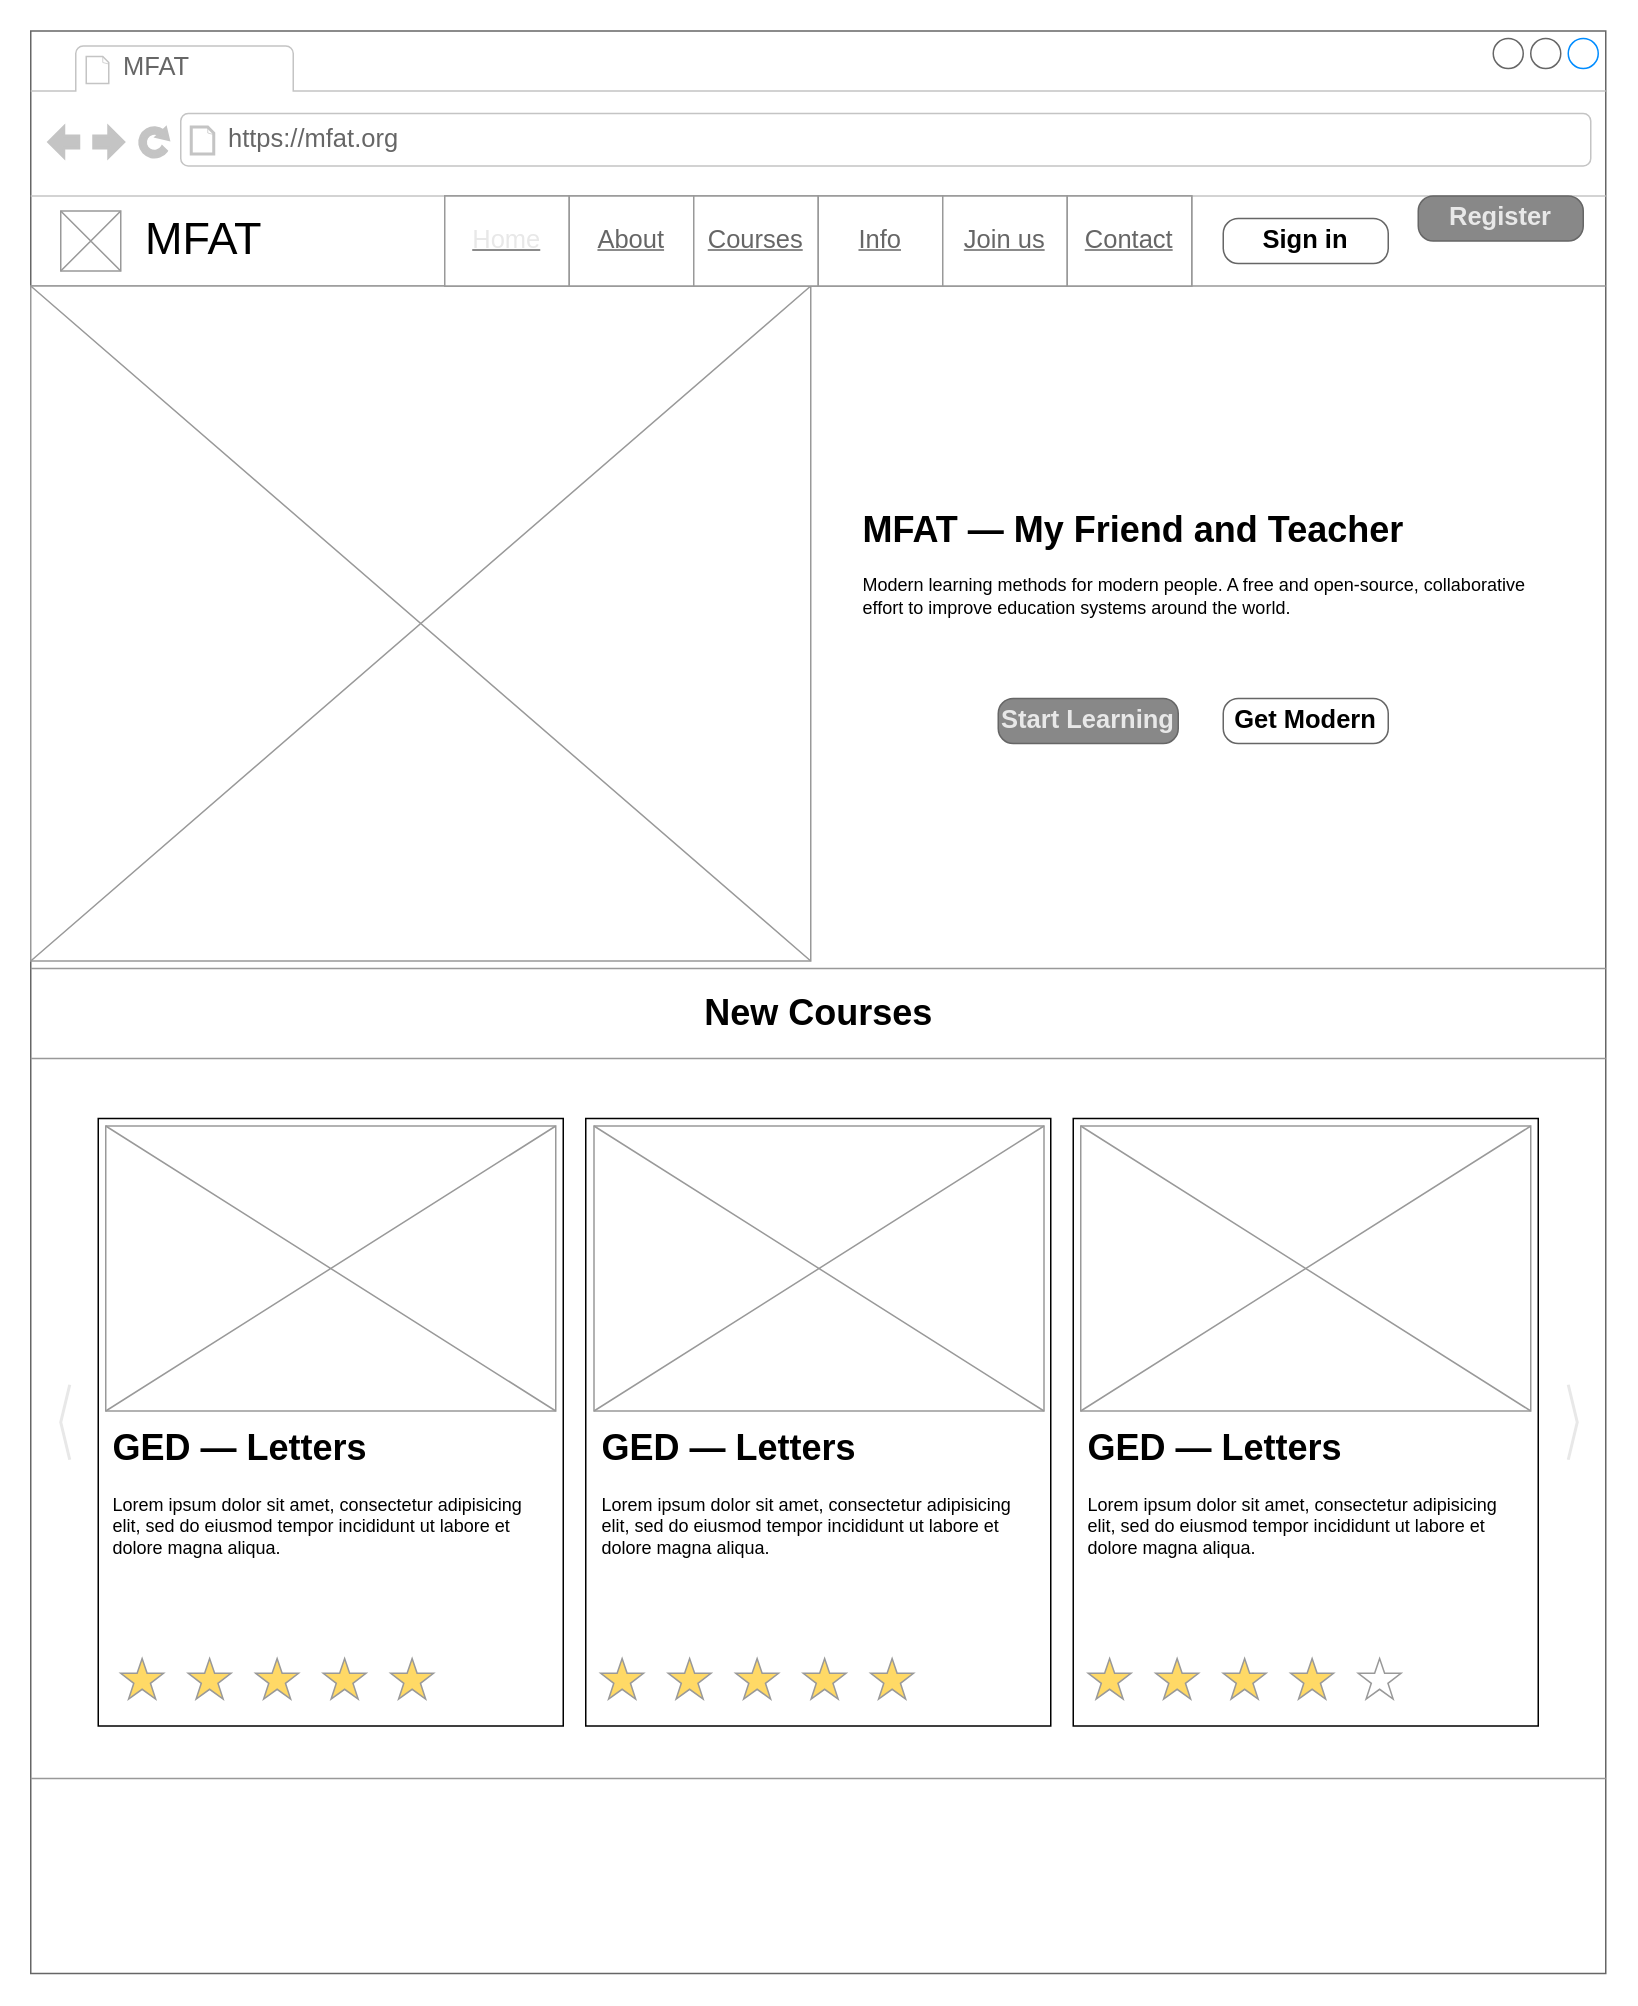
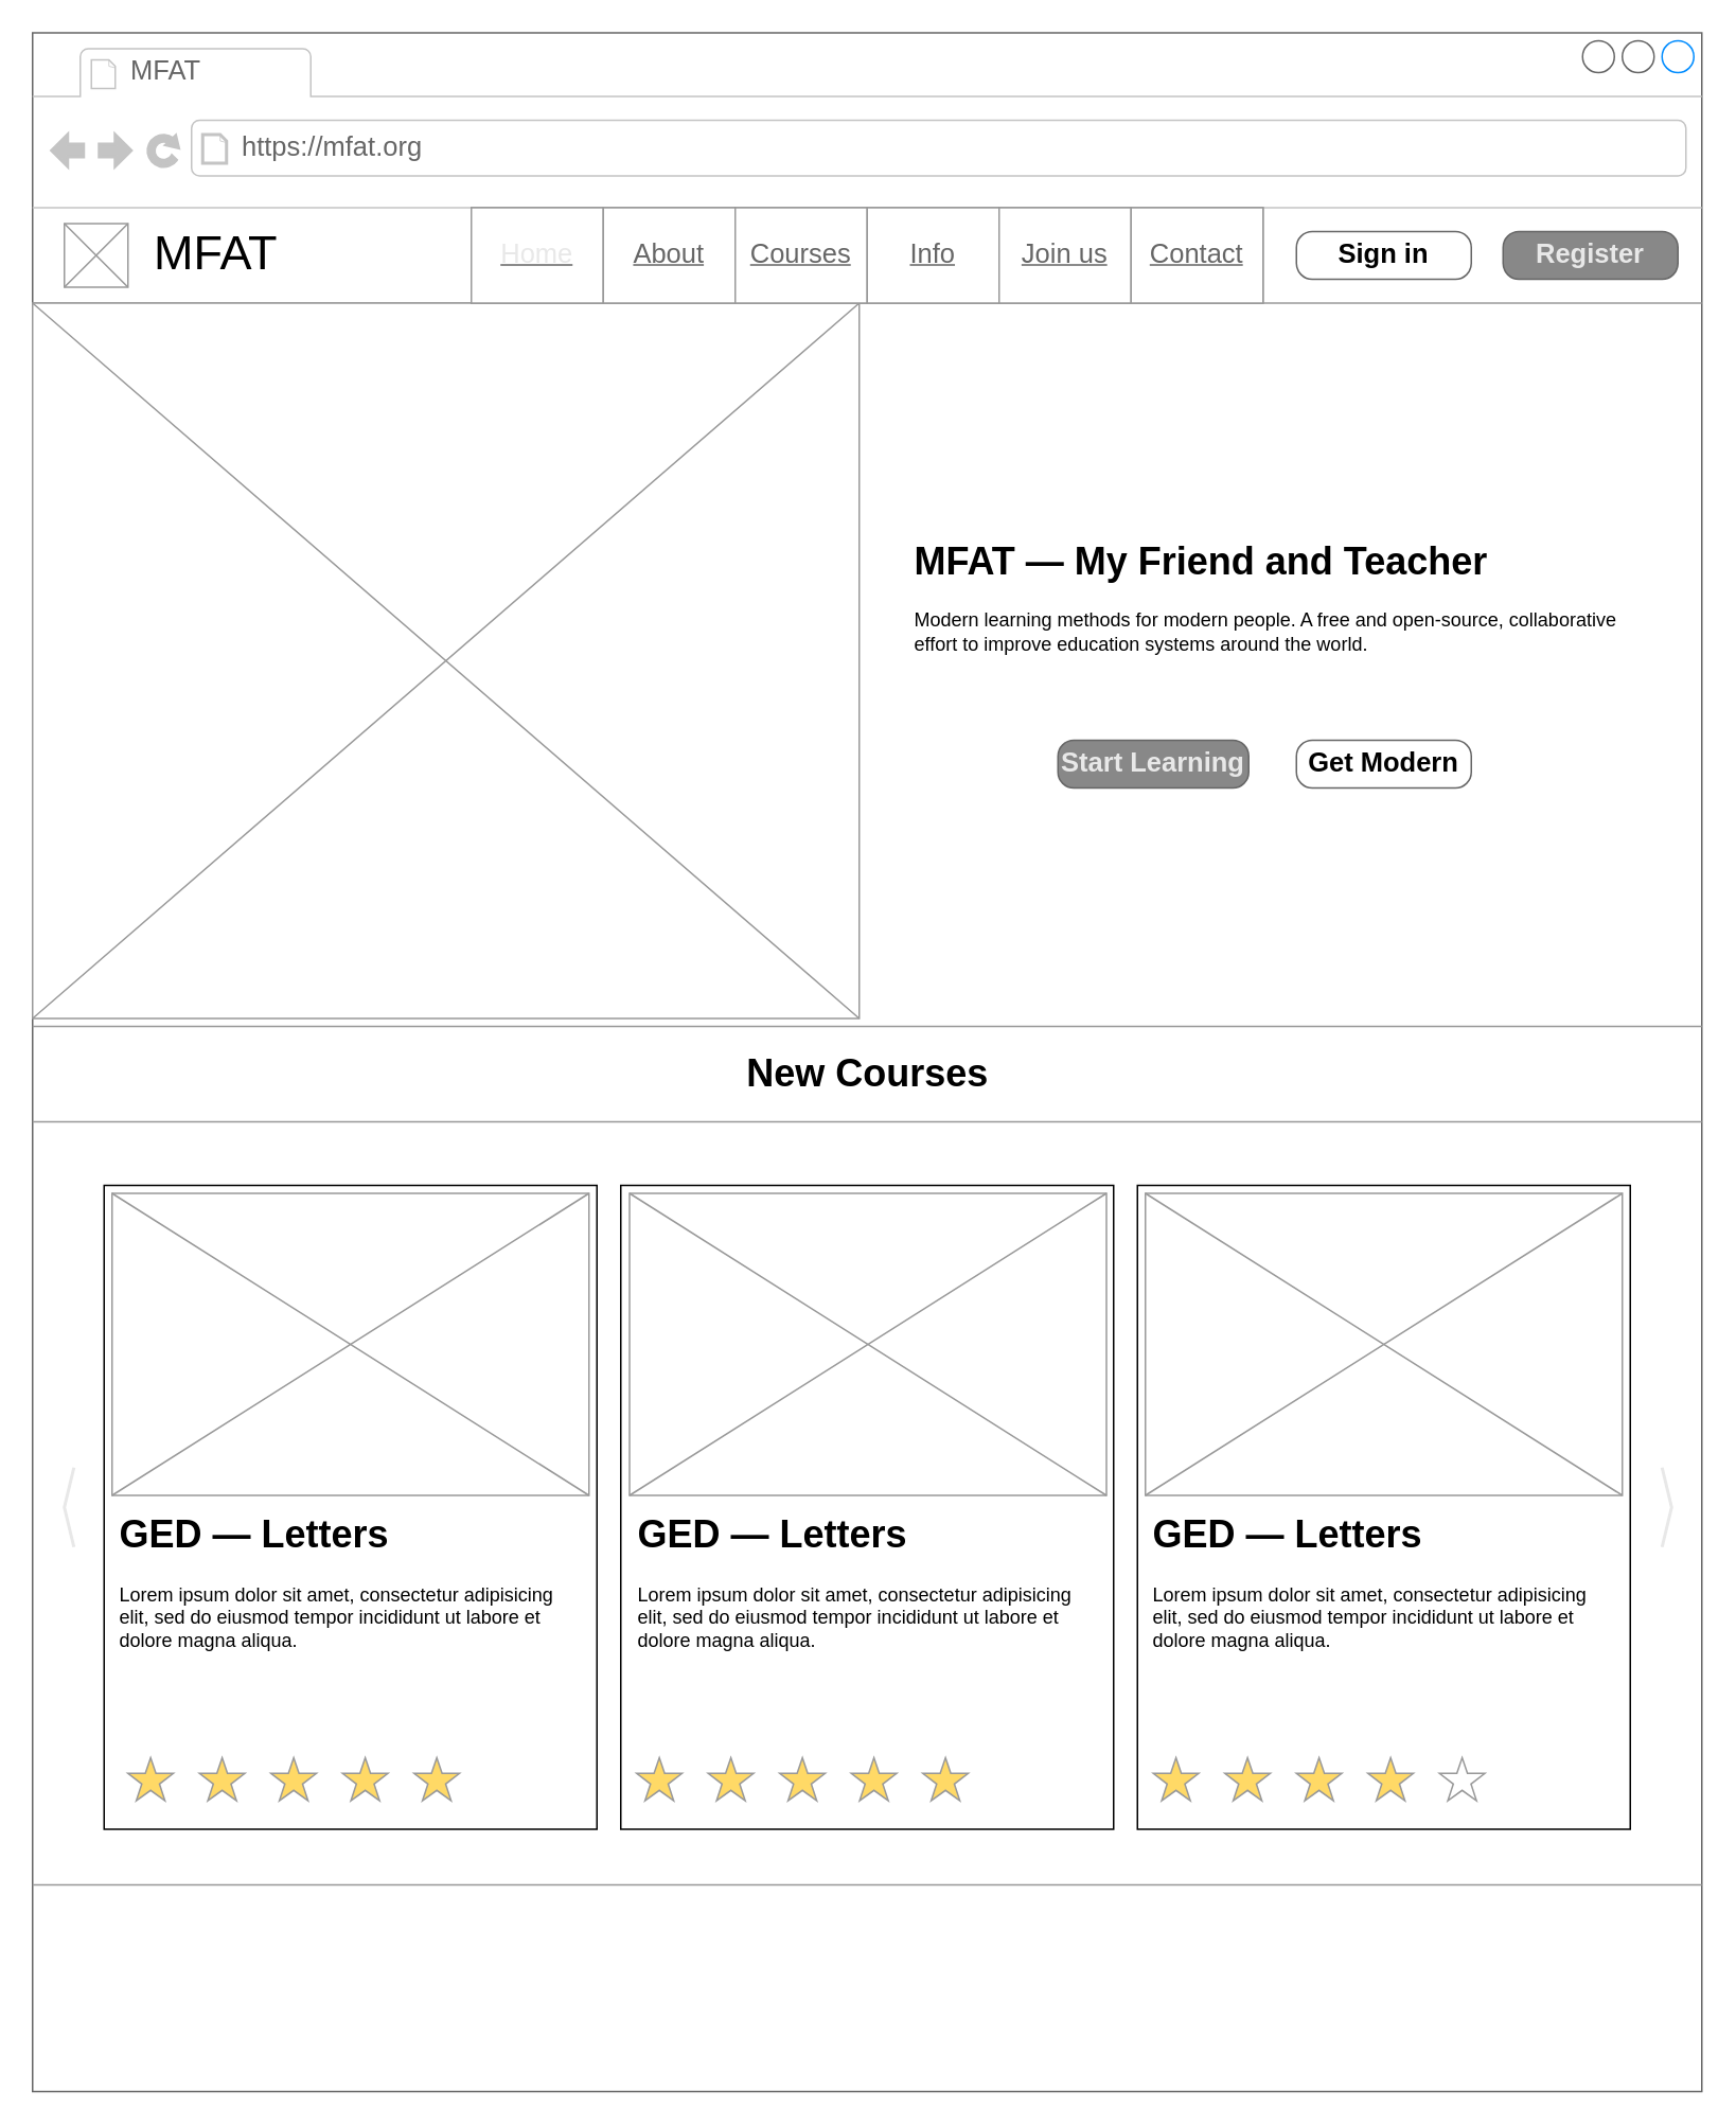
- <mxCell id="7" value="Register" style="strokeWidth=1;shadow=0;dashed=0;align=center;html=1;shape=mxgraph.mockup.buttons.button;strokeColor=#666666;mainText=;buttonStyle=round;fontSize=17;fontStyle=1;fillColor=#888888;whiteSpace=wrap;rounded=0;labelBackgroundColor=none;fillStyle=solid;fontColor=#E8E8E8;" vertex="1" parent="2"><mxGeometry x="925" y="110" width="110" height="30" as="geometry" /></mxCell>
+ <mxCell id="7" value="Register" style="strokeWidth=1;shadow=0;dashed=0;align=center;html=1;shape=mxgraph.mockup.buttons.button;strokeColor=#666666;mainText=;buttonStyle=round;fontSize=17;fontStyle=1;fillColor=#888888;whiteSpace=wrap;rounded=0;labelBackgroundColor=none;fillStyle=solid;fontColor=#E8E8E8;" vertex="1" parent="2"><mxGeometry x="925" y="125" width="110" height="30" as="geometry" /></mxCell>
